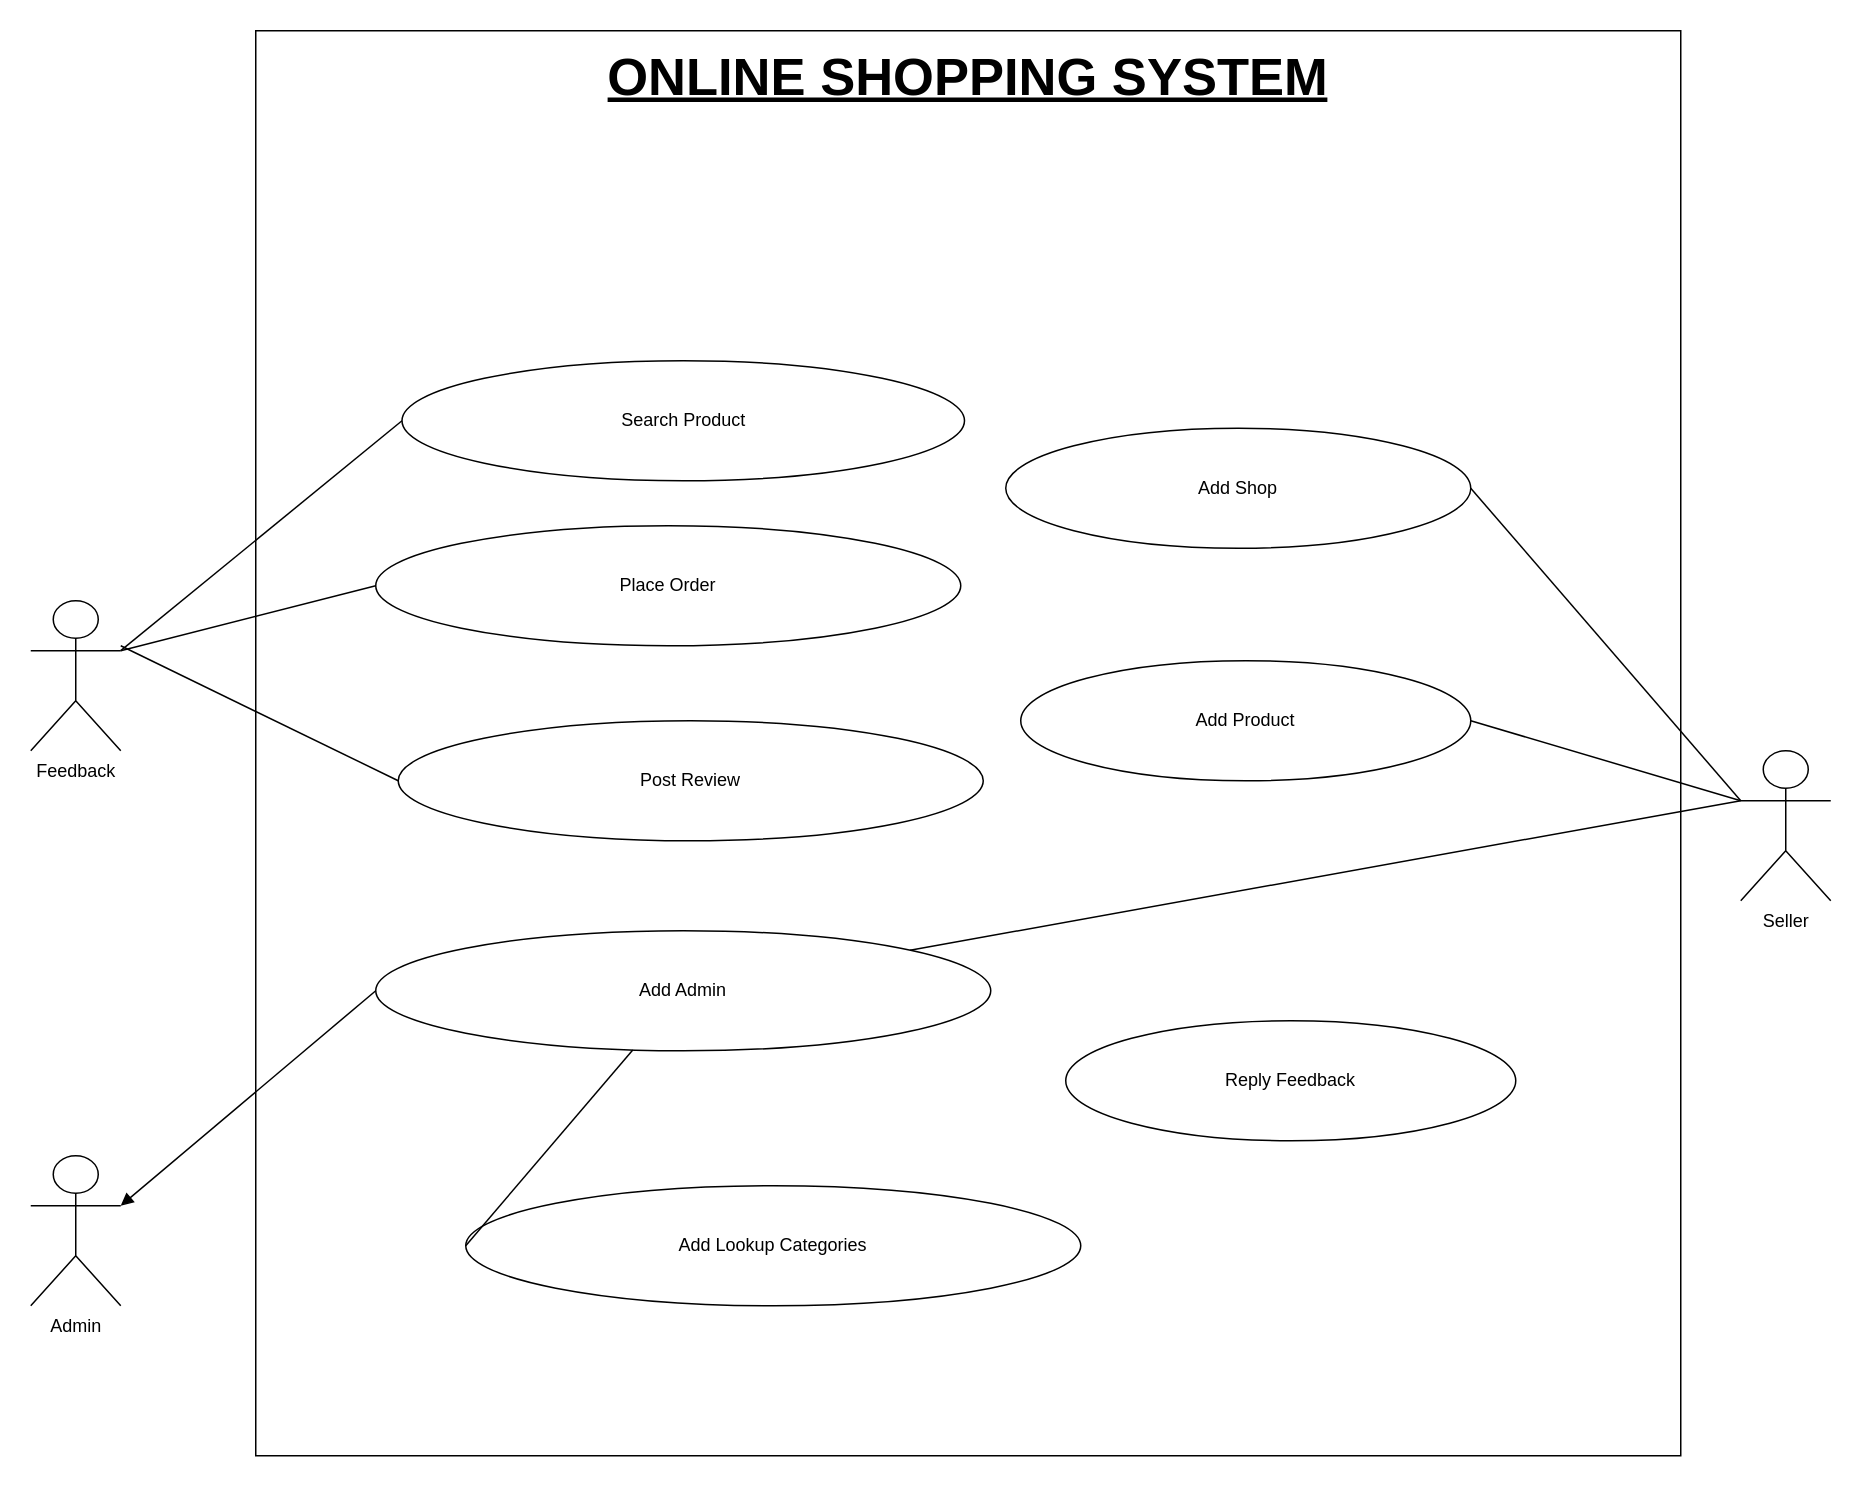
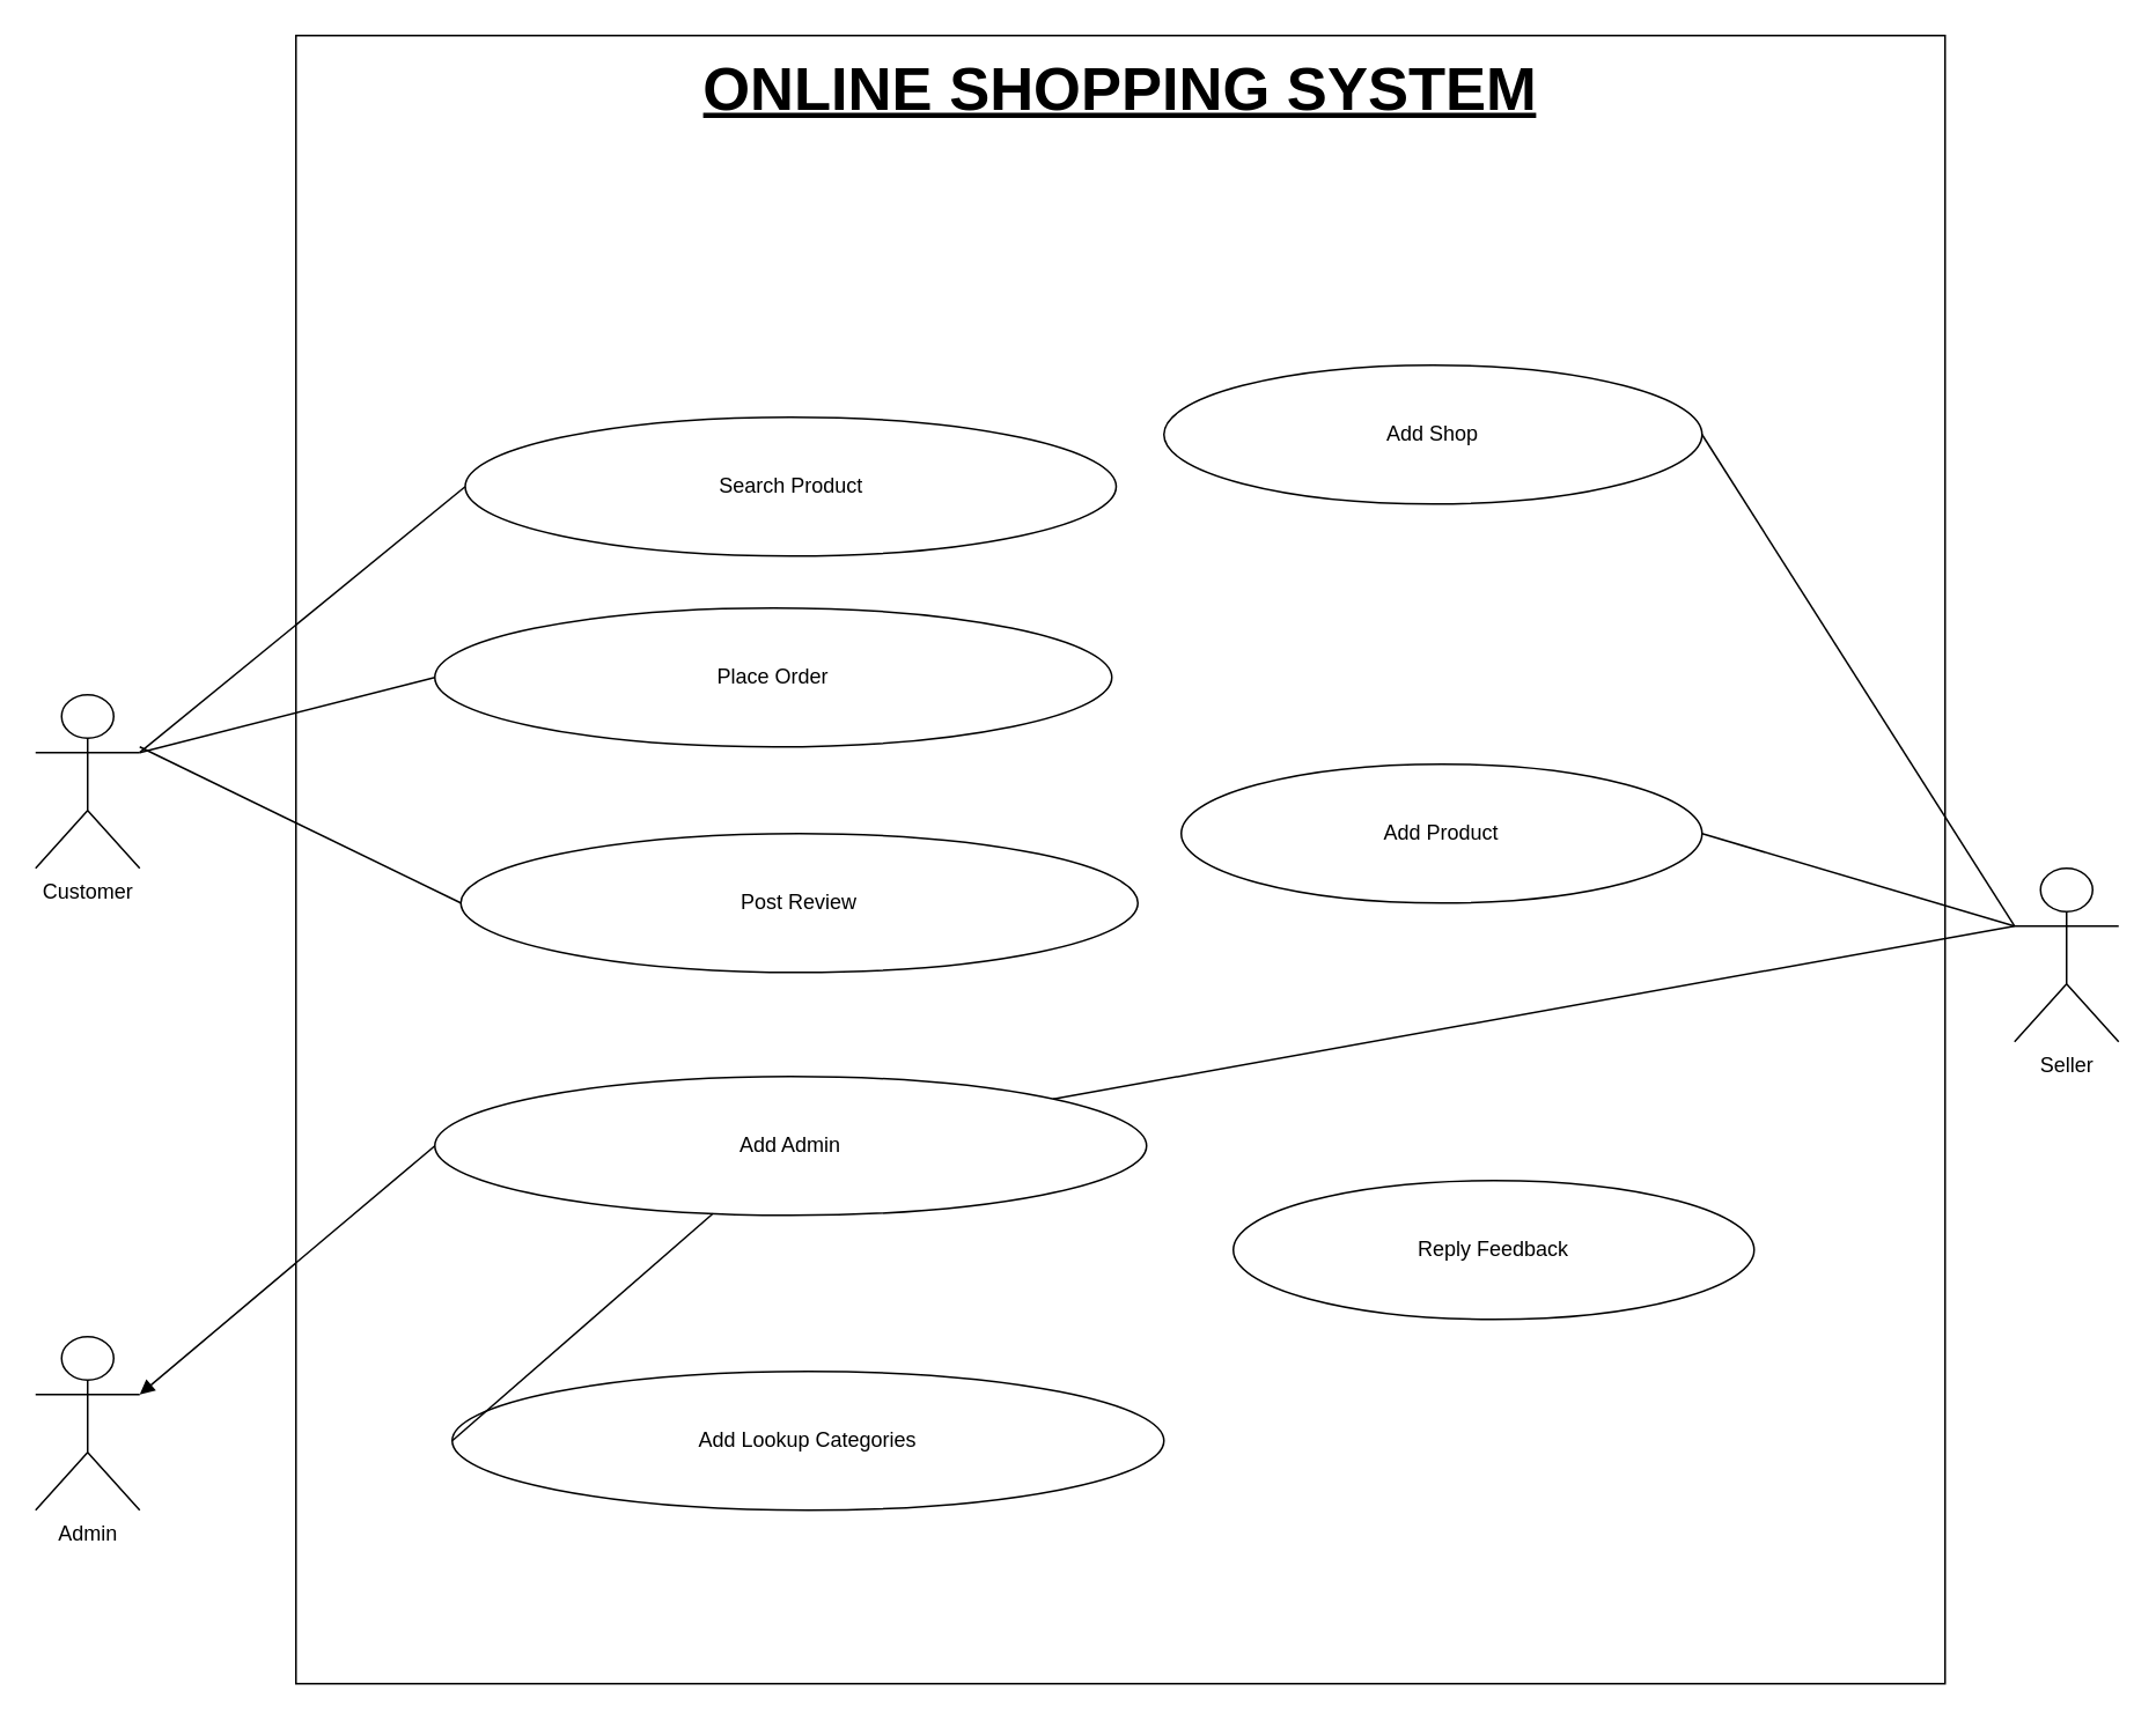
- <mxCell id="7" value="Add Shop" style="ellipse;whiteSpace=wrap;html=1;" parent="1" vertex="1"><mxGeometry x="670" y="285" width="310" height="80" as="geometry" /></mxCell>
+ <mxCell id="7" value="Add Shop" style="ellipse;whiteSpace=wrap;html=1;" parent="1" vertex="1"><mxGeometry x="670" y="210" width="310" height="80" as="geometry" /></mxCell>
- <mxCell id="2" value="Feedback" style="shape=umlActor;verticalLabelPosition=bottom;verticalAlign=top;html=1;outlineConnect=0;" parent="1" vertex="1"><mxGeometry x="20" y="400" width="60" height="100" as="geometry" /></mxCell>
+ <mxCell id="2" value="Customer" style="shape=umlActor;verticalLabelPosition=bottom;verticalAlign=top;html=1;outlineConnect=0;" parent="1" vertex="1"><mxGeometry x="20" y="400" width="60" height="100" as="geometry" /></mxCell>
- <mxCell id="10" value="Add Lookup Categories" style="ellipse;whiteSpace=wrap;html=1;" parent="1" vertex="1"><mxGeometry x="310" y="790" width="410" height="80" as="geometry" /></mxCell>
+ <mxCell id="10" value="Add Lookup Categories" style="ellipse;whiteSpace=wrap;html=1;" parent="1" vertex="1"><mxGeometry x="260" y="790" width="410" height="80" as="geometry" /></mxCell>
